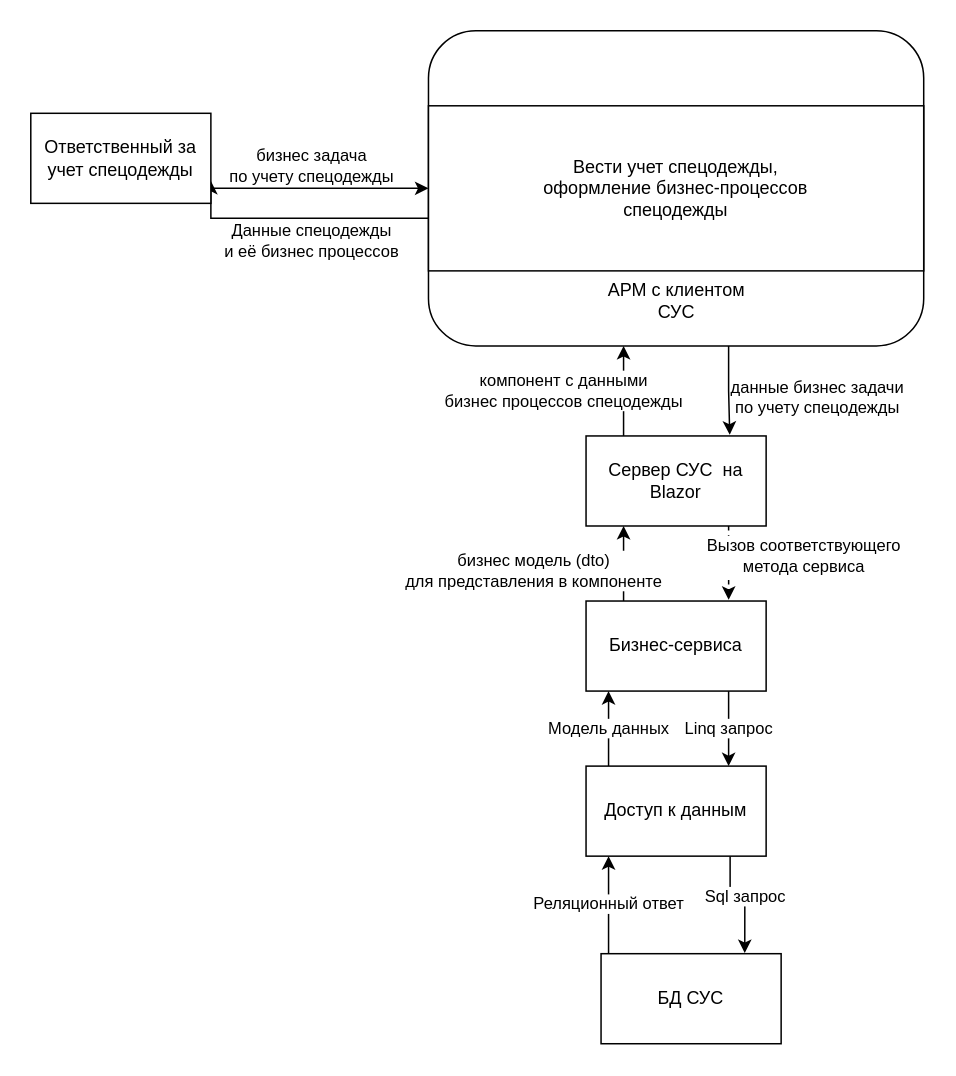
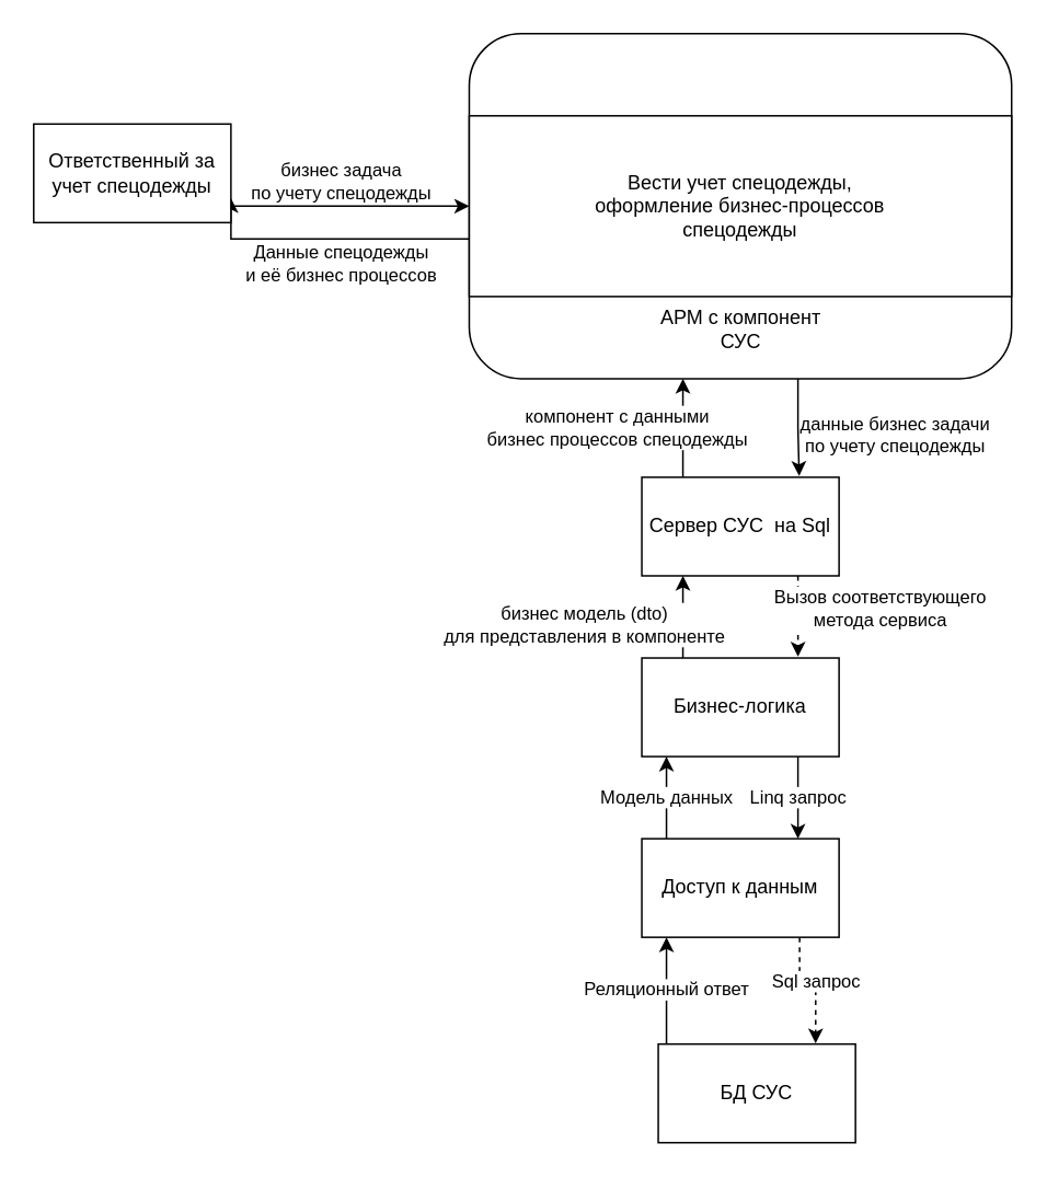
- <mxCell id="6" value="АРМ с клиентом&lt;br&gt;СУС" style="text;html=1;align=center;verticalAlign=middle;resizable=0;points=[];autosize=1;strokeColor=none;fillColor=none;" vertex="1" parent="1"><mxGeometry x="395" y="180" width="110" height="40" as="geometry" /></mxCell>
+ <mxCell id="6" value="АРМ с компонент&lt;br&gt;СУС" style="text;html=1;align=center;verticalAlign=middle;resizable=0;points=[];autosize=1;strokeColor=none;fillColor=none;" vertex="1" parent="1"><mxGeometry x="395" y="180" width="110" height="40" as="geometry" /></mxCell>
- <mxCell id="13" value="Сервер СУС&amp;nbsp; на Blazor" style="rounded=0;whiteSpace=wrap;html=1;" vertex="1" parent="1"><mxGeometry x="390" y="290" width="120" height="60" as="geometry" /></mxCell>
+ <mxCell id="13" value="Сервер СУС&amp;nbsp; на Sql" style="rounded=0;whiteSpace=wrap;html=1;" vertex="1" parent="1"><mxGeometry x="390" y="290" width="120" height="60" as="geometry" /></mxCell>
- <mxCell id="16" value="Бизнес-сервиса" style="rounded=0;whiteSpace=wrap;html=1;direction=east;" vertex="1" parent="1"><mxGeometry x="390" y="400" width="120" height="60" as="geometry" /></mxCell>
+ <mxCell id="16" value="Бизнес-логика" style="rounded=0;whiteSpace=wrap;html=1;direction=east;" vertex="1" parent="1"><mxGeometry x="390" y="400" width="120" height="60" as="geometry" /></mxCell>
- <mxCell id="18" value="Sql запрос" style="edgeStyle=orthogonalEdgeStyle;rounded=0;orthogonalLoop=1;jettySize=auto;html=1;entryX=0.798;entryY=-0.007;entryDx=0;entryDy=0;entryPerimeter=0;" edge="1" parent="1" source="19" target="10"><mxGeometry relative="1" as="geometry"><Array as="points"><mxPoint x="486" y="595" /></Array></mxGeometry></mxCell>
+ <mxCell id="18" value="Sql запрос" style="edgeStyle=orthogonalEdgeStyle;rounded=0;orthogonalLoop=1;jettySize=auto;html=1;entryX=0.798;entryY=-0.007;entryDx=0;entryDy=0;entryPerimeter=0;dashed=1;" edge="1" parent="1" source="19" target="10"><mxGeometry relative="1" as="geometry"><Array as="points"><mxPoint x="486" y="595" /></Array></mxGeometry></mxCell>
